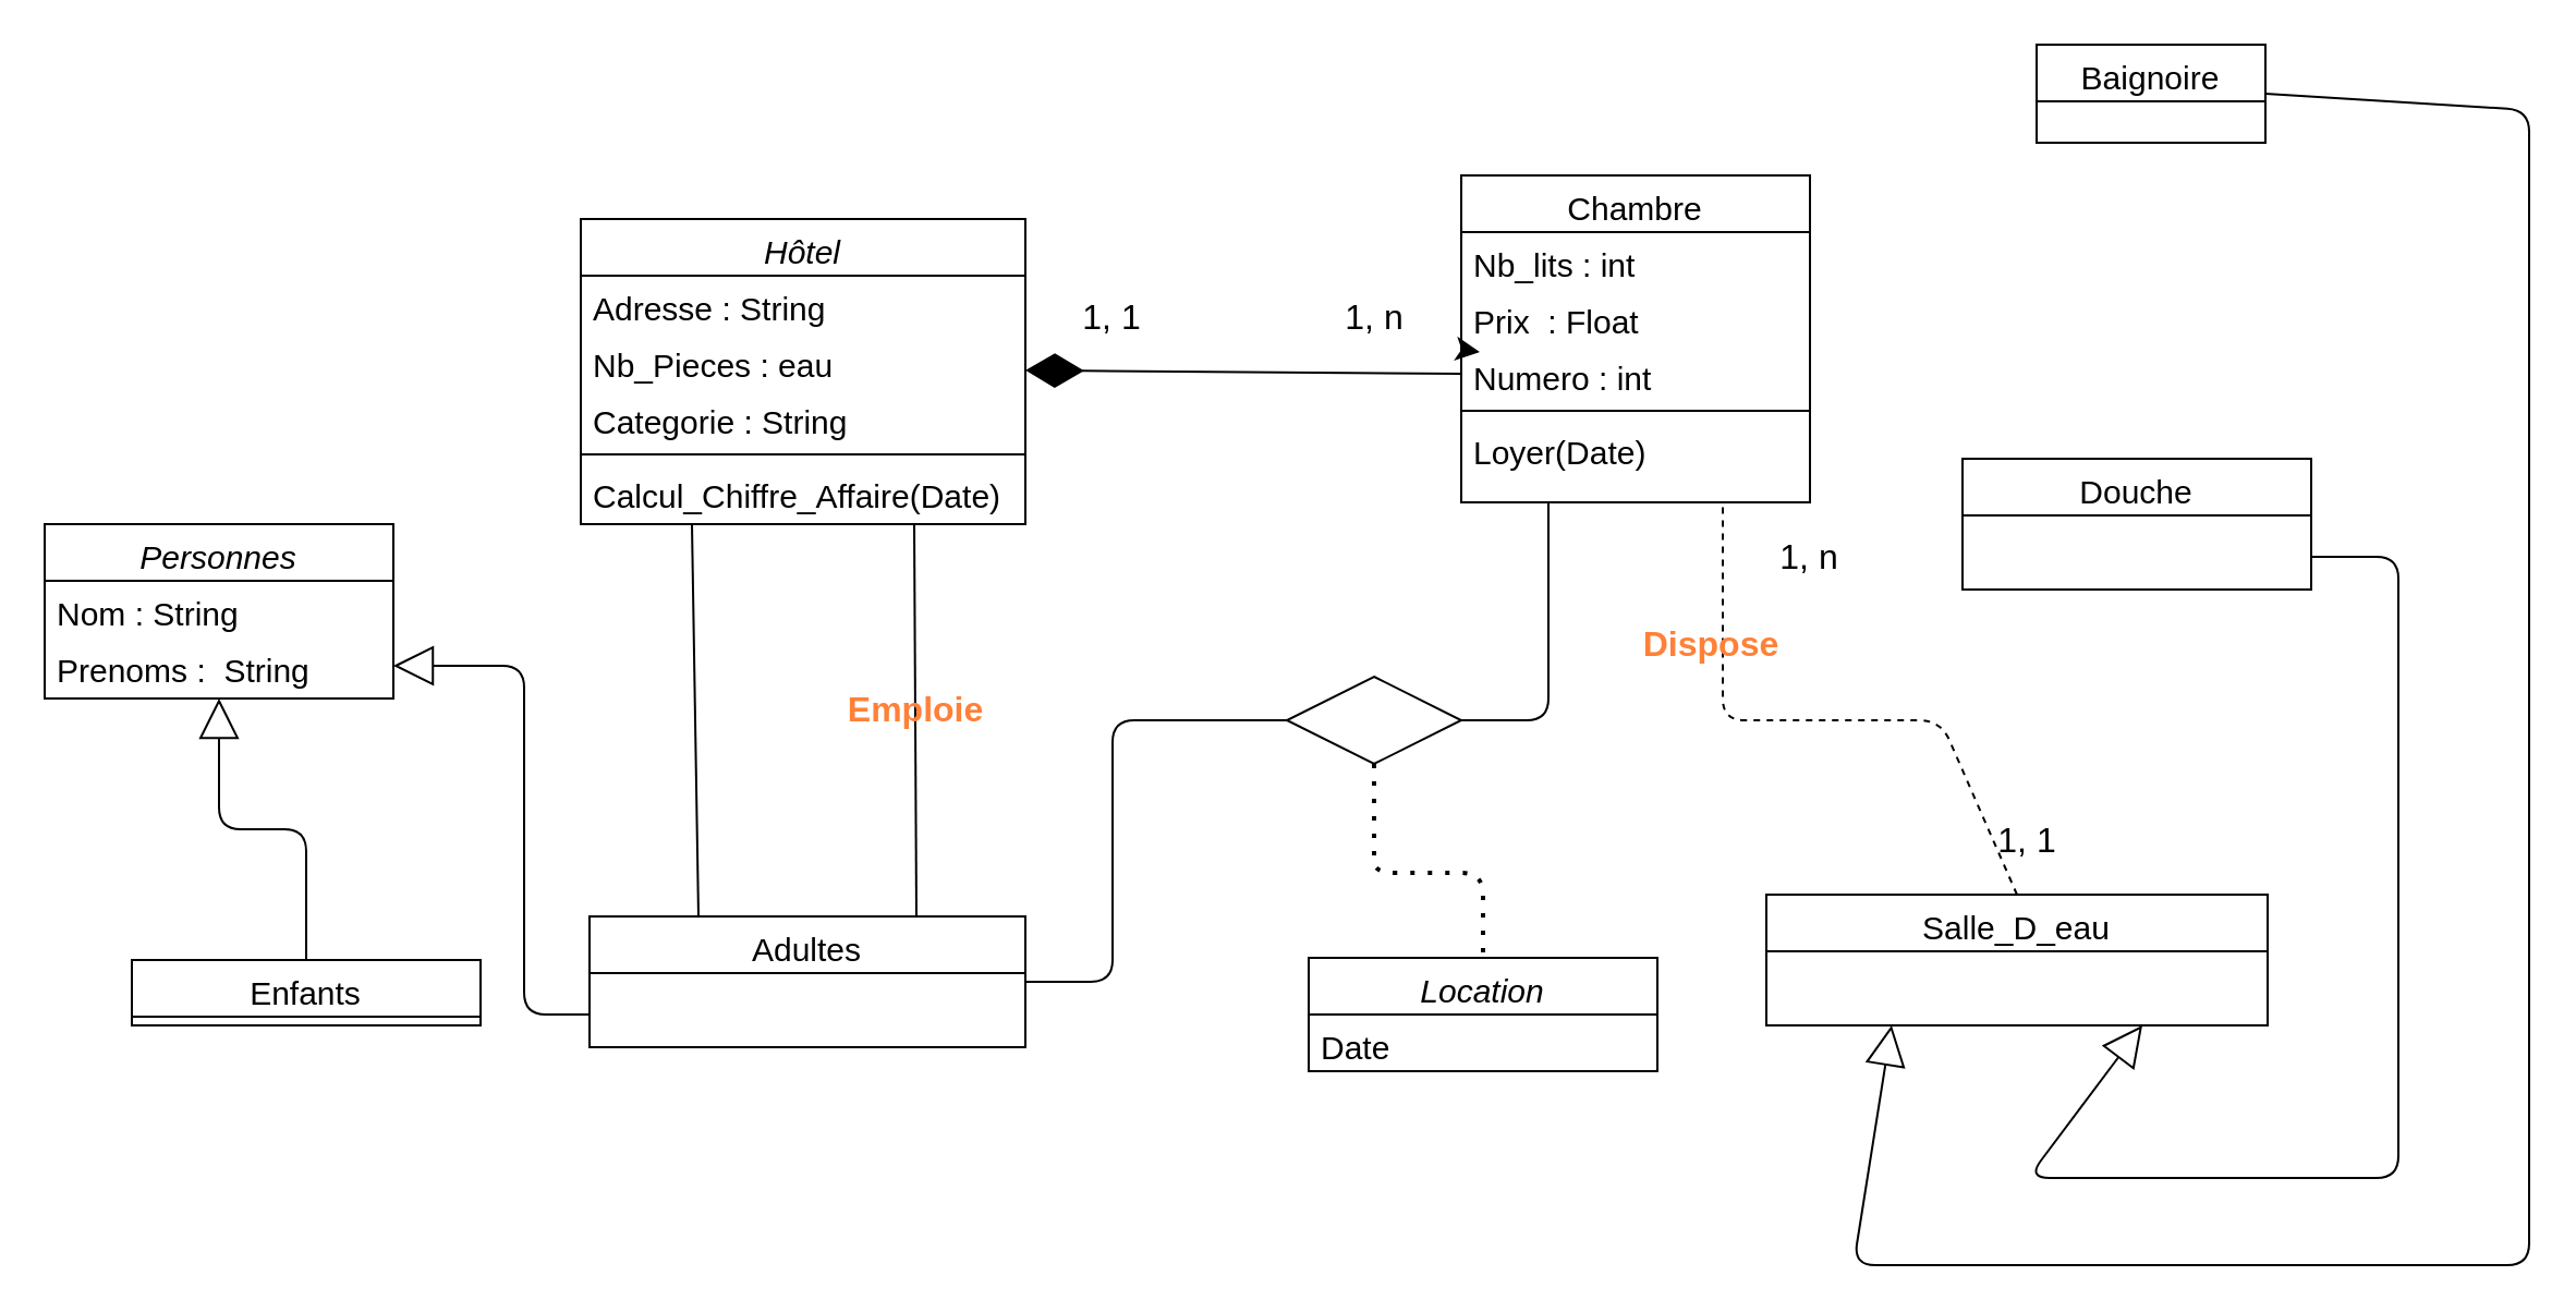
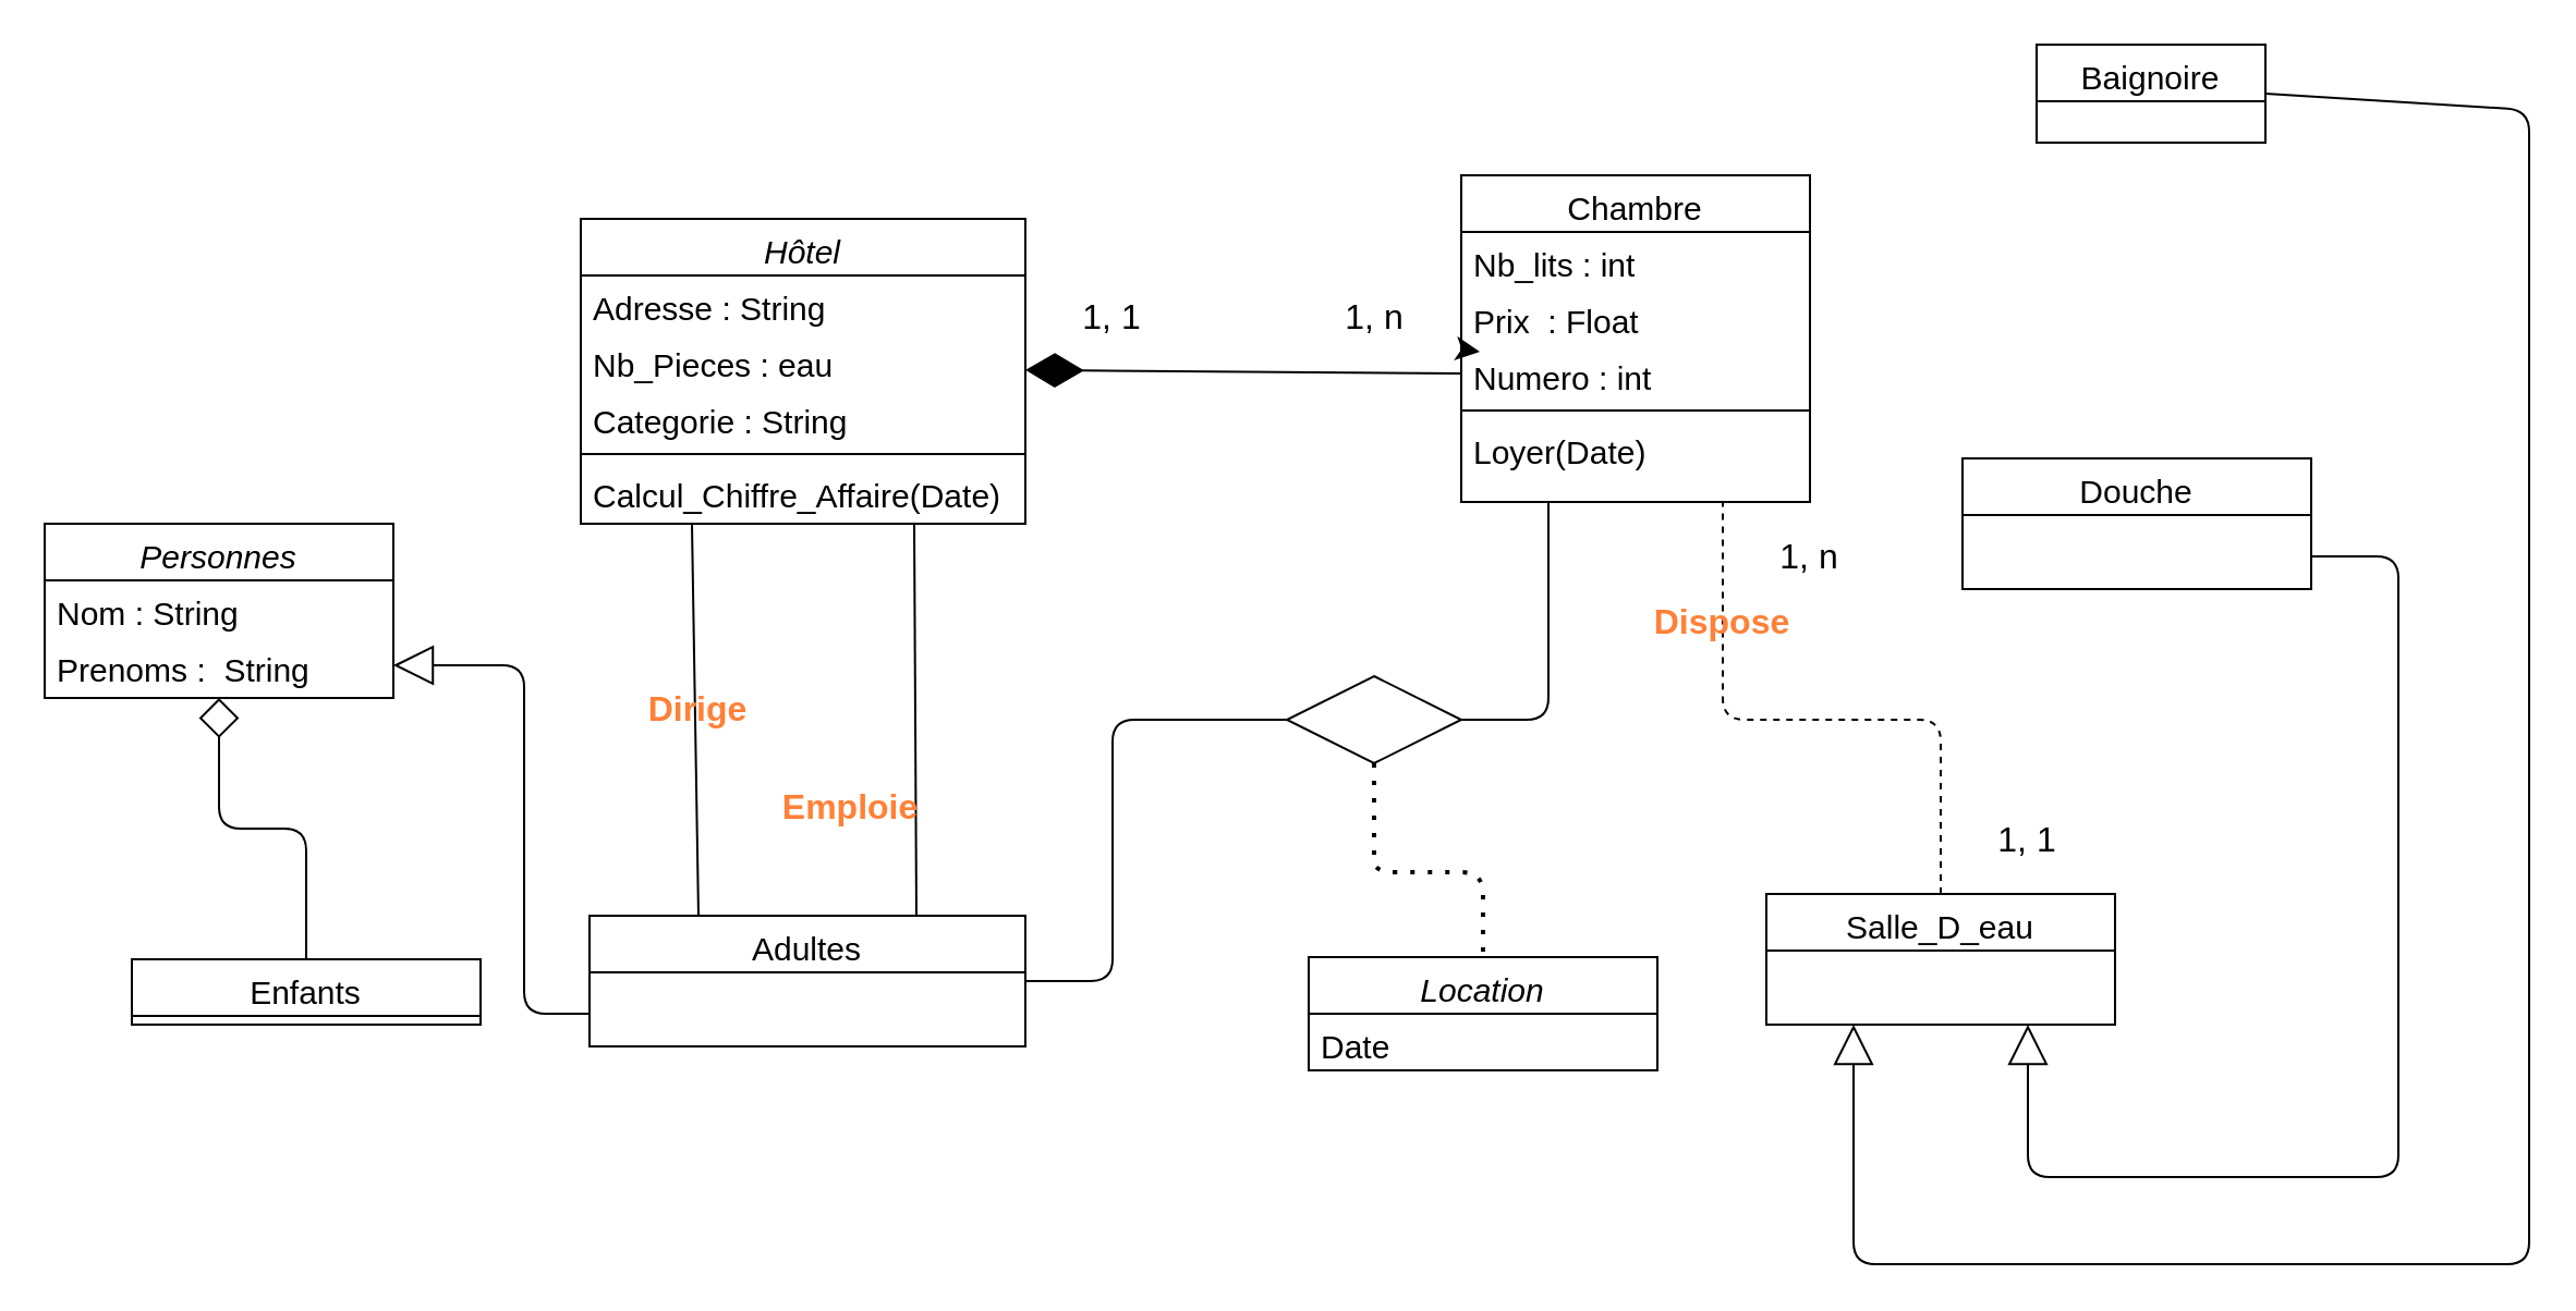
- <mxCell id="42" value="&lt;b&gt;&lt;font color=&quot;#ff8138&quot;&gt;Dispose&lt;/font&gt;&lt;/b&gt;" style="text;html=1;strokeColor=none;fillColor=none;align=center;verticalAlign=middle;whiteSpace=wrap;rounded=0;fontSize=16;" vertex="1" parent="1"><mxGeometry x="755" y="280" width="60" height="30" as="geometry" /></mxCell>
+ <mxCell id="42" value="&lt;b&gt;&lt;font color=&quot;#ff8138&quot;&gt;Dispose&lt;/font&gt;&lt;/b&gt;" style="text;html=1;strokeColor=none;fillColor=none;align=center;verticalAlign=middle;whiteSpace=wrap;rounded=0;fontSize=16;" vertex="1" parent="1"><mxGeometry x="760" y="270" width="60" height="30" as="geometry" /></mxCell>
+ <mxCell id="40" value="&lt;b&gt;&lt;font color=&quot;#ff8138&quot;&gt;Dirige&lt;/font&gt;&lt;/b&gt;" style="text;html=1;strokeColor=none;fillColor=none;align=center;verticalAlign=middle;whiteSpace=wrap;rounded=0;fontSize=16;" vertex="1" parent="1"><mxGeometry x="290" y="310" width="60" height="30" as="geometry" /></mxCell>
- <mxCell id="41" value="&lt;font color=&quot;#ff8138&quot;&gt;&lt;b&gt;Emploie&lt;/b&gt;&lt;/font&gt;" style="text;html=1;strokeColor=none;fillColor=none;align=center;verticalAlign=middle;whiteSpace=wrap;rounded=0;fontSize=16;" vertex="1" parent="1"><mxGeometry x="390" y="310" width="60" height="30" as="geometry" /></mxCell>
+ <mxCell id="41" value="&lt;font color=&quot;#ff8138&quot;&gt;&lt;b&gt;Emploie&lt;/b&gt;&lt;/font&gt;" style="text;html=1;strokeColor=none;fillColor=none;align=center;verticalAlign=middle;whiteSpace=wrap;rounded=0;fontSize=16;" vertex="1" parent="1"><mxGeometry x="360" y="355" width="60" height="30" as="geometry" /></mxCell>
- <mxCell id="30" value="" style="endArrow=block;endSize=16;endFill=0;html=1;rounded=1;fontSize=12;curved=0;exitX=0.5;exitY=0;exitDx=0;exitDy=0;entryX=0.5;entryY=1;entryDx=0;entryDy=0;" edge="1" parent="1" source="19" target="21"><mxGeometry width="160" relative="1" as="geometry"><mxPoint x="-110" y="400" as="sourcePoint" /><mxPoint x="50" y="400" as="targetPoint" /><Array as="points"><mxPoint x="140" y="380" /><mxPoint x="100" y="380" /></Array></mxGeometry></mxCell>
+ <mxCell id="30" value="" style="endArrow=diamond;endSize=16;endFill=0;html=1;rounded=1;fontSize=12;curved=0;exitX=0.5;exitY=0;exitDx=0;exitDy=0;entryX=0.5;entryY=1;entryDx=0;entryDy=0;" edge="1" parent="1" source="19" target="21"><mxGeometry width="160" relative="1" as="geometry"><mxPoint x="-110" y="400" as="sourcePoint" /><mxPoint x="50" y="400" as="targetPoint" /><Array as="points"><mxPoint x="140" y="380" /><mxPoint x="100" y="380" /></Array></mxGeometry></mxCell>
- <mxCell id="16" value="Salle_D_eau" style="swimlane;fontStyle=0;align=center;verticalAlign=top;childLayout=stackLayout;horizontal=1;startSize=26;horizontalStack=0;resizeParent=1;resizeLast=0;collapsible=1;marginBottom=0;rounded=0;shadow=0;strokeWidth=1;fontSize=15;" vertex="1" parent="1"><mxGeometry x="810" y="410" width="230" height="60" as="geometry"><mxRectangle x="340" y="380" width="170" height="26" as="alternateBounds" /></mxGeometry></mxCell>
+ <mxCell id="16" value="Salle_D_eau" style="swimlane;fontStyle=0;align=center;verticalAlign=top;childLayout=stackLayout;horizontal=1;startSize=26;horizontalStack=0;resizeParent=1;resizeLast=0;collapsible=1;marginBottom=0;rounded=0;shadow=0;strokeWidth=1;fontSize=15;" vertex="1" parent="1"><mxGeometry x="810" y="410" width="160" height="60" as="geometry"><mxRectangle x="340" y="380" width="170" height="26" as="alternateBounds" /></mxGeometry></mxCell>
